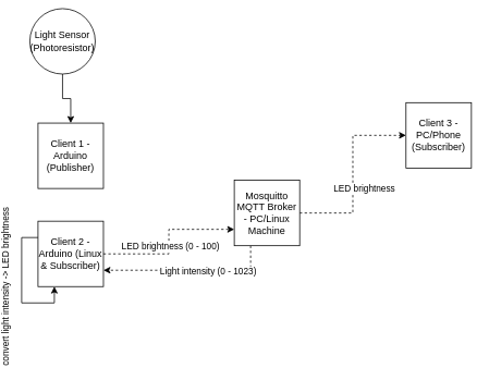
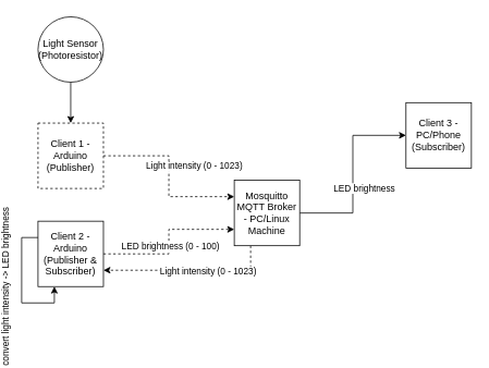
- <mxCell id="15" value="Light Sensor (Photoresistor)" style="ellipse;whiteSpace=wrap;html=1;aspect=fixed;" vertex="1" parent="1"><mxGeometry x="10" y="10" width="80" height="80" as="geometry" /></mxCell>
+ <mxCell id="15" value="Light Sensor (Photoresistor)" style="ellipse;whiteSpace=wrap;html=1;aspect=fixed;" vertex="1" parent="1"><mxGeometry x="20" y="20" width="80" height="80" as="geometry" /></mxCell>
- <mxCell id="4" style="edgeStyle=orthogonalEdgeStyle;rounded=0;orthogonalLoop=1;jettySize=auto;html=1;exitX=1;exitY=0.5;exitDx=0;exitDy=0;entryX=0;entryY=0.5;entryDx=0;entryDy=0;dashed=1;" edge="1" parent="1" source="6" target="13"><mxGeometry relative="1" as="geometry" /></mxCell>
+ <mxCell id="4" style="edgeStyle=orthogonalEdgeStyle;rounded=0;orthogonalLoop=1;jettySize=auto;html=1;exitX=1;exitY=0.5;exitDx=0;exitDy=0;entryX=0;entryY=0.5;entryDx=0;entryDy=0;dashed=0;" edge="1" parent="1" source="6" target="13"><mxGeometry relative="1" as="geometry" /></mxCell>
- <mxCell id="9" value="Client 1 - Arduino (Publisher)" style="whiteSpace=wrap;html=1;aspect=fixed;" vertex="1" parent="1"><mxGeometry x="20" y="150" width="80" height="80" as="geometry" /></mxCell>
+ <mxCell id="9" value="Client 1 - Arduino (Publisher)" style="whiteSpace=wrap;html=1;aspect=fixed;dashed=1;" vertex="1" parent="1"><mxGeometry x="20" y="150" width="80" height="80" as="geometry" /></mxCell>
+ <mxCell id="7" style="edgeStyle=orthogonalEdgeStyle;rounded=0;orthogonalLoop=1;jettySize=auto;html=1;exitX=1;exitY=0.5;exitDx=0;exitDy=0;entryX=0;entryY=0.25;entryDx=0;entryDy=0;dashed=1;" edge="1" parent="1" source="9" target="6"><mxGeometry relative="1" as="geometry" /></mxCell>
+ <mxCell id="8" value="Light intensity (0 - 1023)" style="edgeLabel;html=1;align=center;verticalAlign=middle;resizable=0;points=[];" vertex="1" connectable="0" parent="7"><mxGeometry x="-0.097" y="-2" relative="1" as="geometry"><mxPoint x="32" y="-3" as="offset" /></mxGeometry></mxCell>
- <mxCell id="12" value="Client 2 - Arduino (Linux &amp;amp; Subscriber)" style="whiteSpace=wrap;html=1;aspect=fixed;" vertex="1" parent="1"><mxGeometry x="20" y="270" width="80" height="80" as="geometry" /></mxCell>
+ <mxCell id="12" value="Client 2 - Arduino (Publisher &amp;amp; Subscriber)" style="whiteSpace=wrap;html=1;aspect=fixed;" vertex="1" parent="1"><mxGeometry x="20" y="270" width="80" height="80" as="geometry" /></mxCell>
